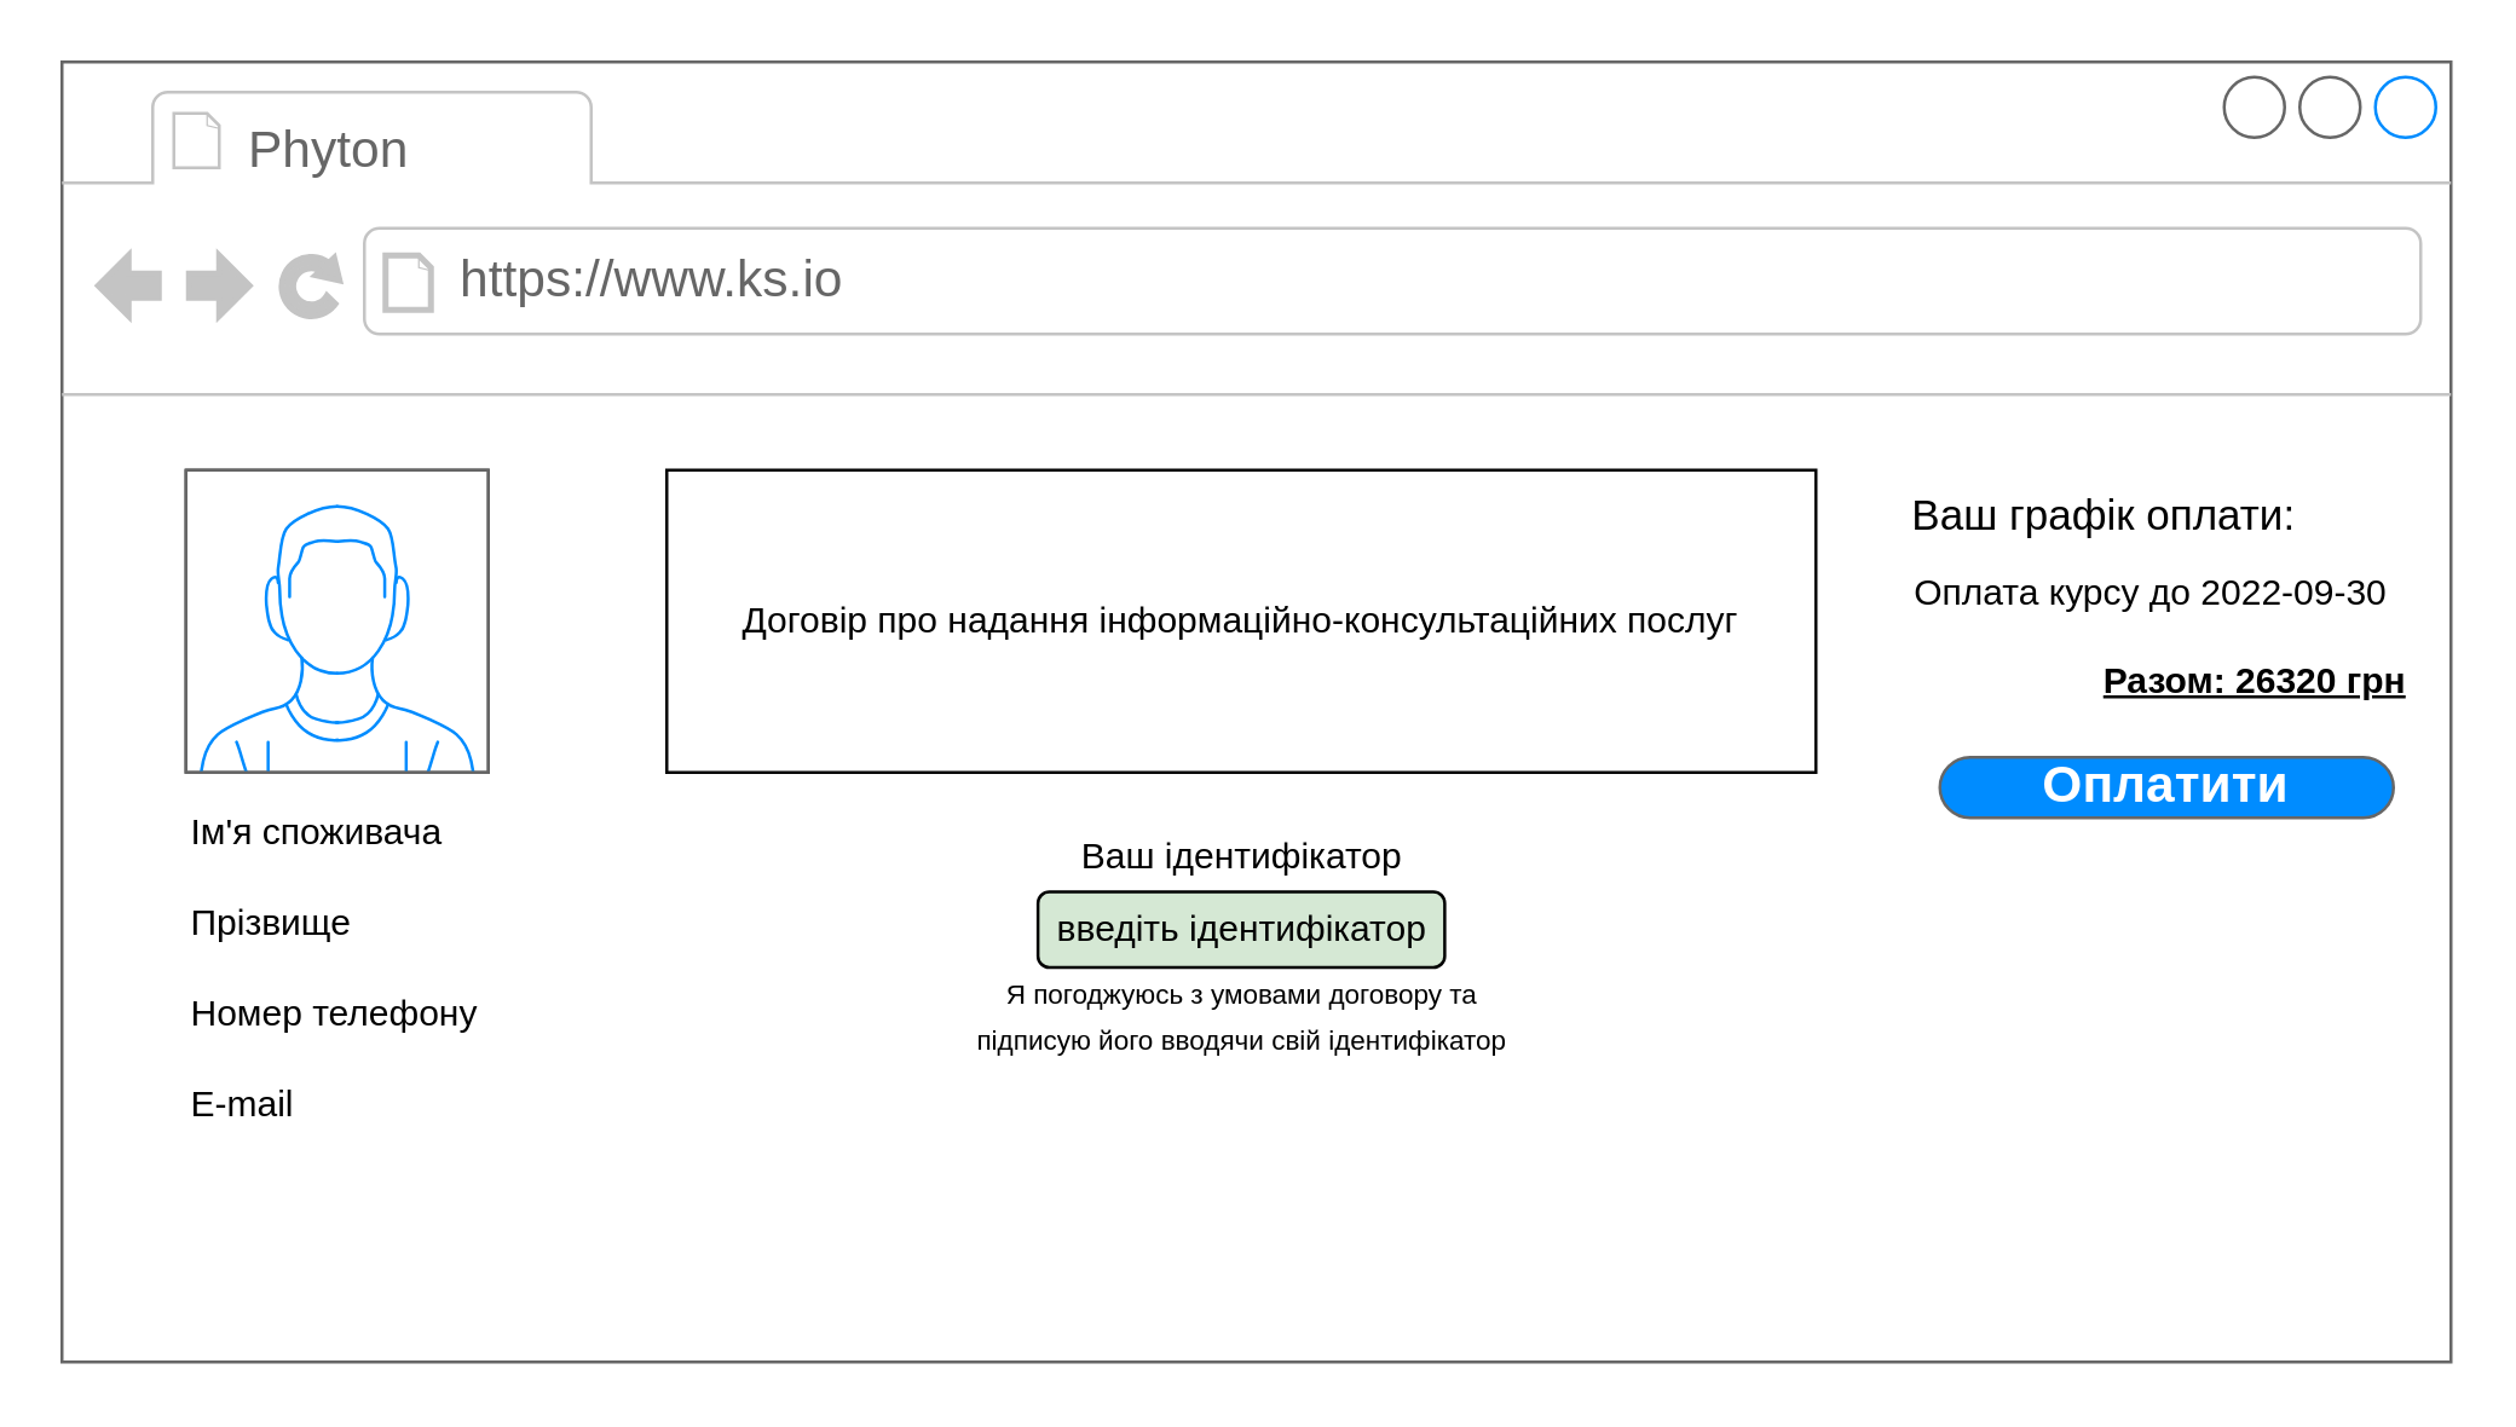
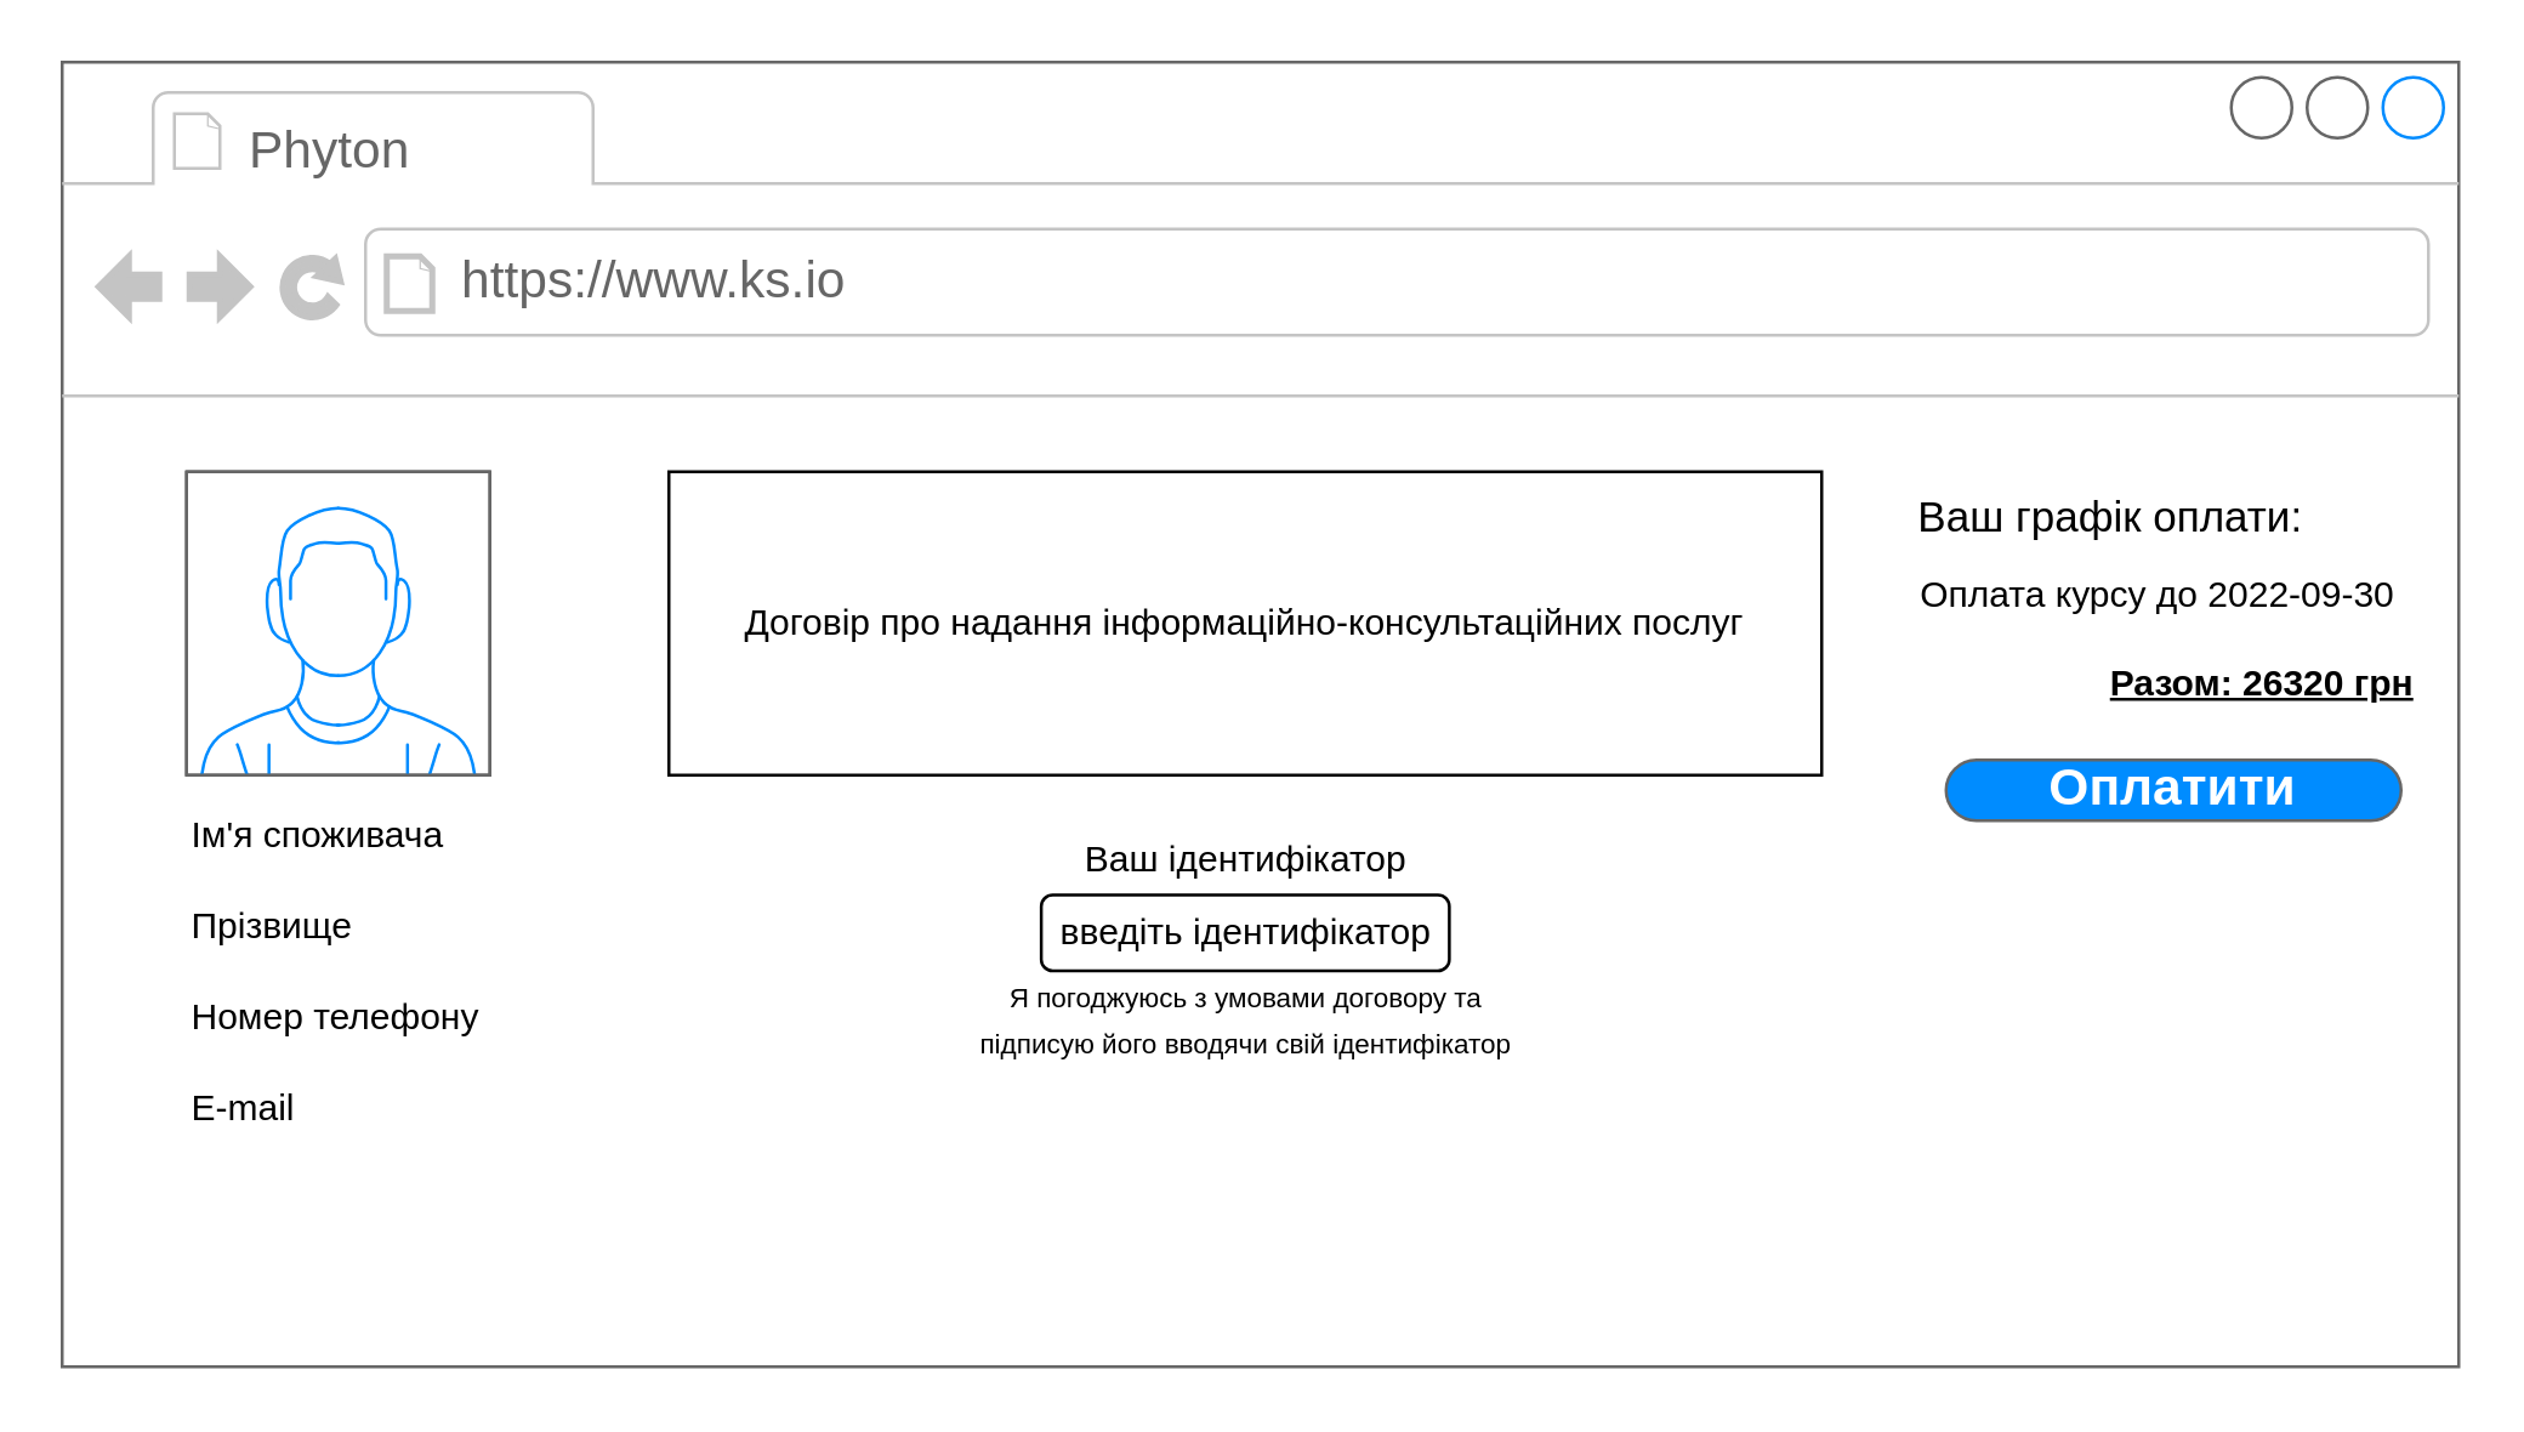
- <mxCell id="11" value="введіть ідентифікатор" style="rounded=1;whiteSpace=wrap;html=1;fillColor=#d5e8d4;" parent="2" vertex="1"><mxGeometry x="322.75" y="274.5" width="134.5" height="25" as="geometry" /></mxCell>
+ <mxCell id="11" value="введіть ідентифікатор" style="rounded=1;whiteSpace=wrap;html=1;" parent="2" vertex="1"><mxGeometry x="322.75" y="274.5" width="134.5" height="25" as="geometry" /></mxCell>
